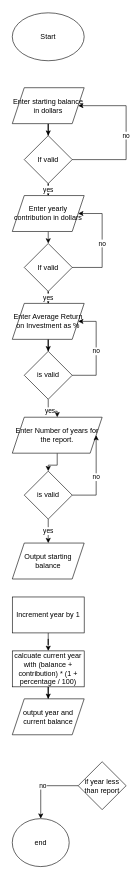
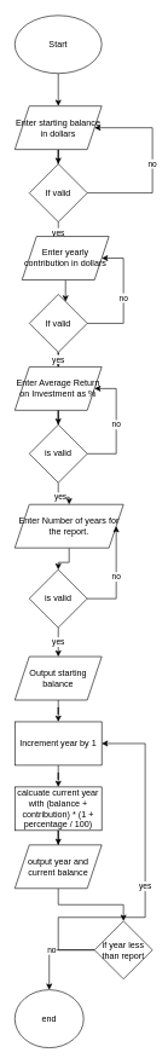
+ <mxCell id="2" style="edgeStyle=orthogonalEdgeStyle;rounded=0;orthogonalLoop=1;jettySize=auto;html=1;entryX=0.5;entryY=0;entryDx=0;entryDy=0;" edge="1" parent="1" source="3" target="5"><mxGeometry relative="1" as="geometry" /></mxCell>
- <mxCell id="10" value="Enter yearly contribution in dollars" style="shape=parallelogram;perimeter=parallelogramPerimeter;whiteSpace=wrap;html=1;fixedSize=1;" vertex="1" parent="1"><mxGeometry x="20" y="325" width="120" height="60" as="geometry" /></mxCell>
+ <mxCell id="10" value="Enter yearly contribution in dollars" style="shape=parallelogram;perimeter=parallelogramPerimeter;whiteSpace=wrap;html=1;fixedSize=1;" vertex="1" parent="1"><mxGeometry x="30" y="325" width="120" height="60" as="geometry" /></mxCell>
+ <mxCell id="24" style="edgeStyle=orthogonalEdgeStyle;rounded=0;orthogonalLoop=1;jettySize=auto;html=1;entryX=0.5;entryY=0;entryDx=0;entryDy=0;" edge="1" parent="1" source="25" target="27"><mxGeometry relative="1" as="geometry" /></mxCell>
+ <mxCell id="34" style="edgeStyle=orthogonalEdgeStyle;rounded=0;orthogonalLoop=1;jettySize=auto;html=1;entryX=0.5;entryY=0;entryDx=0;entryDy=0;" edge="1" parent="1" source="35" target="32"><mxGeometry relative="1" as="geometry" /></mxCell>
+ <mxCell id="30" value="yes" style="edgeStyle=orthogonalEdgeStyle;rounded=0;orthogonalLoop=1;jettySize=auto;html=1;entryX=1;entryY=0.5;entryDx=0;entryDy=0;" edge="1" parent="1" source="32" target="27"><mxGeometry relative="1" as="geometry"><mxPoint x="190" y="1025" as="targetPoint" /><Array as="points"><mxPoint x="80" y="1265" /><mxPoint x="200" y="1265" /><mxPoint x="200" y="1025" /></Array></mxGeometry></mxCell>
